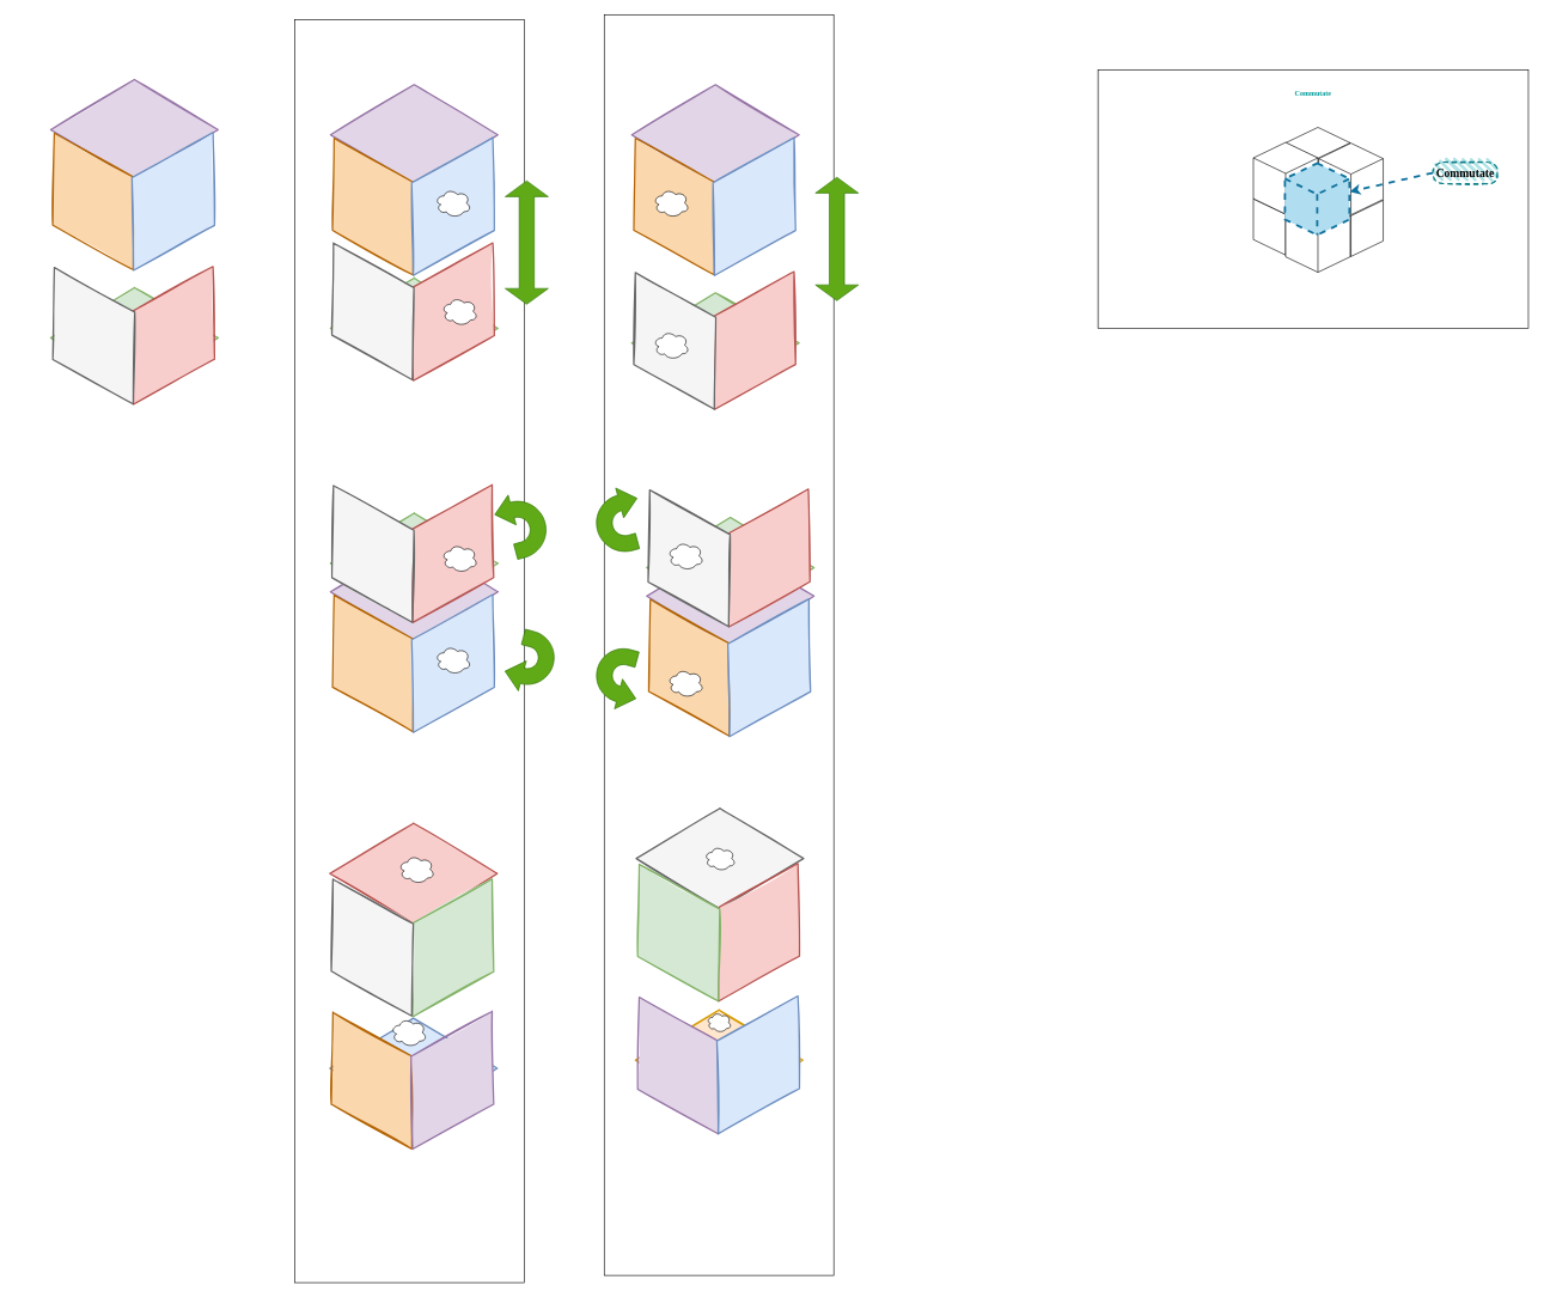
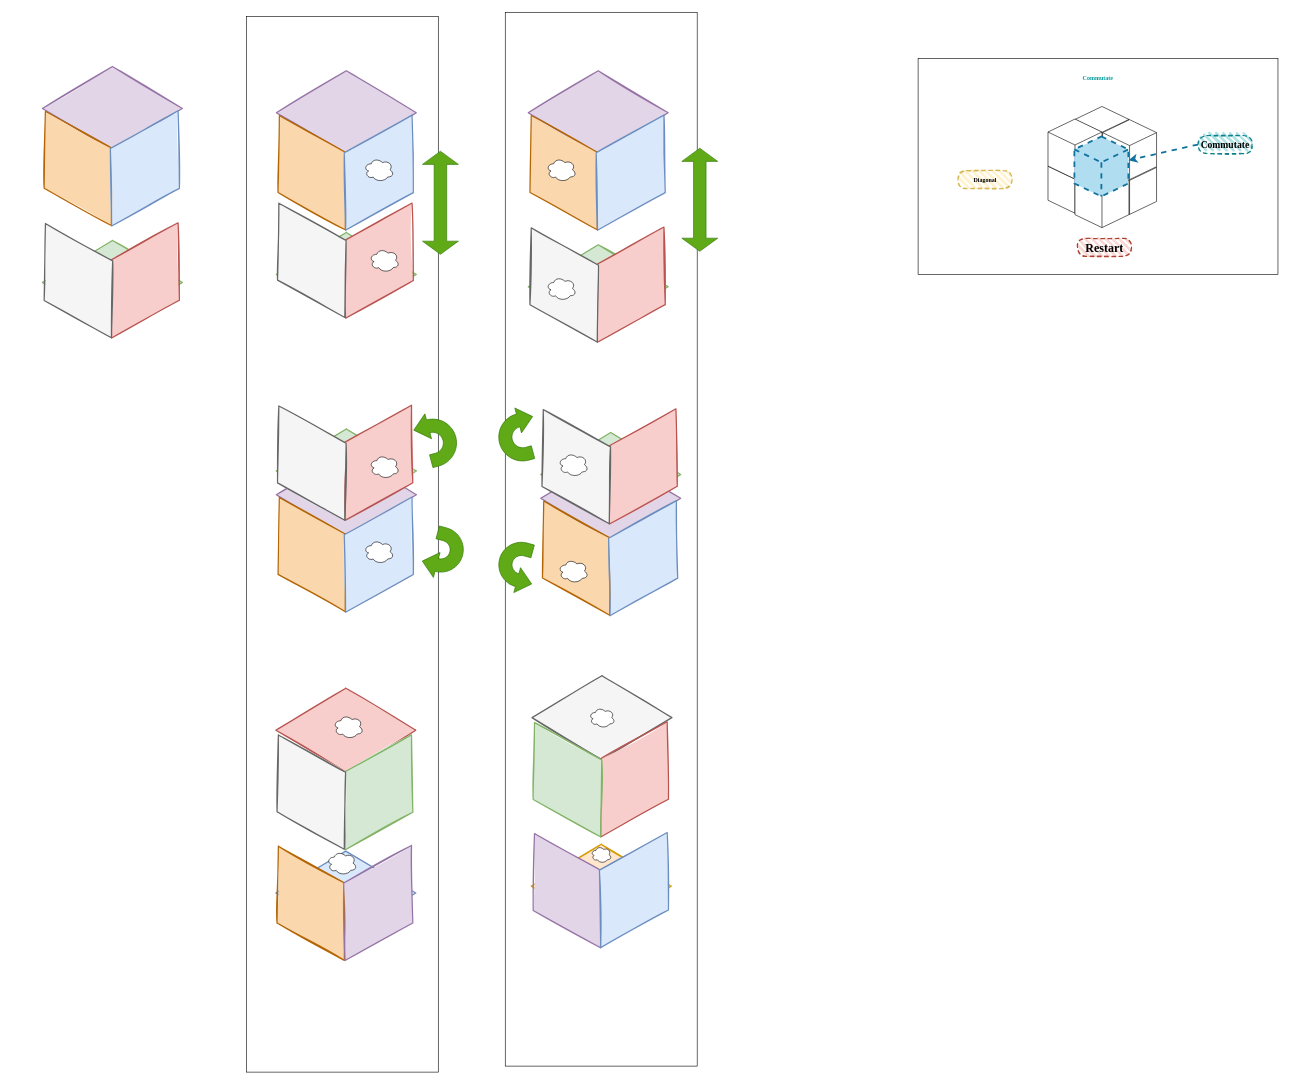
+ <mxCell id="15" value="&lt;font size=&quot;1&quot; style=&quot;&quot; face=&quot;Comic Sans MS&quot;&gt;&lt;b style=&quot;&quot;&gt;Diagonal&lt;/b&gt;&lt;/font&gt;" style="html=1;whiteSpace=wrap;shape=label;backgroundOutline=1;isoAngle=15;rounded=1;strokeWidth=2;fillWeight=4;hachureGap=8;hachureAngle=45;fillColor=#fff2cc;sketch=1;arcSize=50;strokeColor=#d6b656;dashed=1;" vertex="1" parent="1"><mxGeometry x="1596.57" y="284" width="90" height="30" as="geometry" /></mxCell>
+ <mxCell id="16" value="&lt;font face=&quot;Comic Sans MS&quot; style=&quot;font-size: 20px;&quot;&gt;&lt;b&gt;Restart&lt;/b&gt;&lt;/font&gt;" style="html=1;whiteSpace=wrap;shape=label;backgroundOutline=1;isoAngle=15;rounded=1;strokeWidth=2;fillWeight=4;hachureGap=8;hachureAngle=45;fillColor=#fad9d5;sketch=1;arcSize=50;strokeColor=#ae4132;dashed=1;" vertex="1" parent="1"><mxGeometry x="1795.81" y="396.88" width="90" height="30" as="geometry" /></mxCell>
